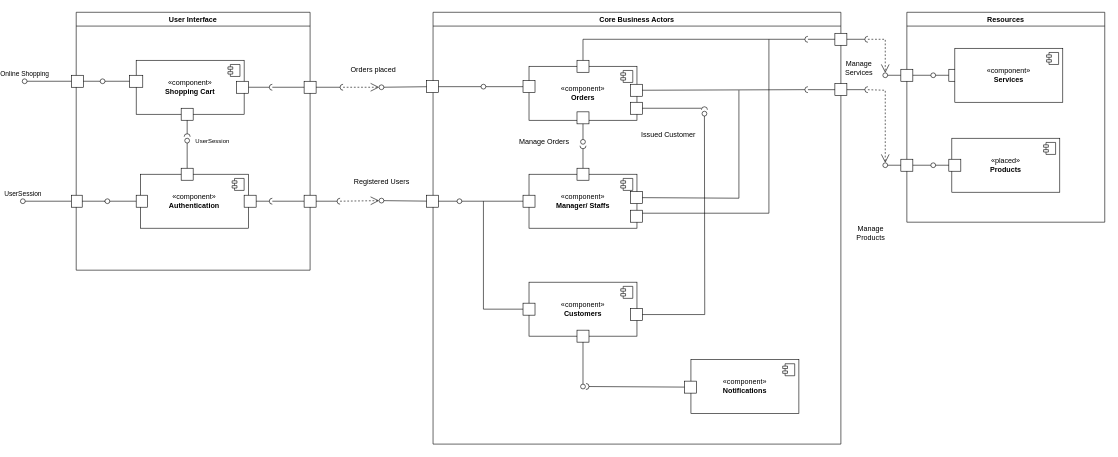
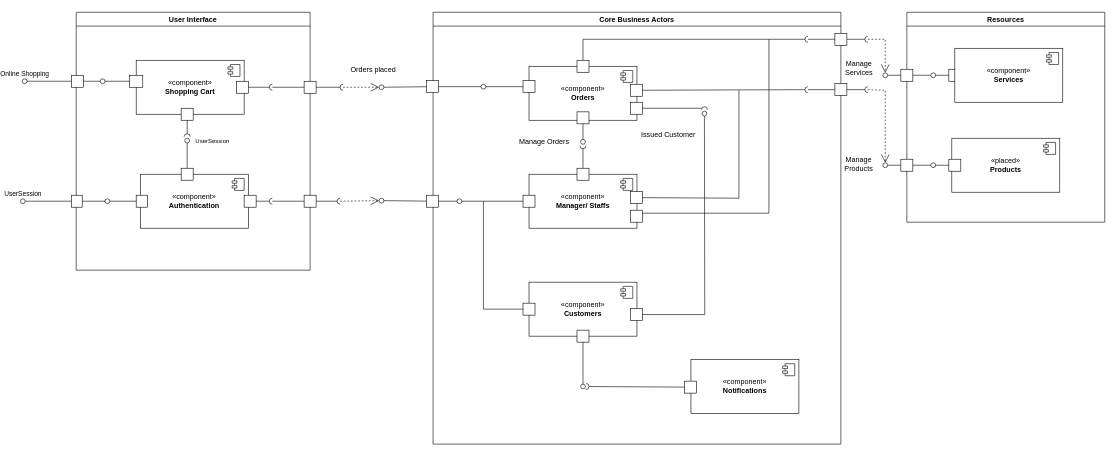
- <mxCell id="116" value="Registered Users" style="text;html=1;align=center;verticalAlign=middle;resizable=0;points=[];autosize=1;strokeColor=none;fillColor=none;" parent="1" vertex="1"><mxGeometry x="562" y="288" width="120" height="30" as="geometry" /></mxCell>
- <mxCell id="132" value="Manage Products" style="text;strokeColor=none;align=center;fillColor=none;html=1;verticalAlign=middle;whiteSpace=wrap;rounded=0;" parent="1" vertex="1"><mxGeometry x="1408" y="373" width="60" height="30" as="geometry" /></mxCell>
+ <mxCell id="132" value="Manage Products" style="text;strokeColor=none;align=center;fillColor=none;html=1;verticalAlign=middle;whiteSpace=wrap;rounded=0;" parent="1" vertex="1"><mxGeometry x="1388" y="258" width="60" height="30" as="geometry" /></mxCell>
